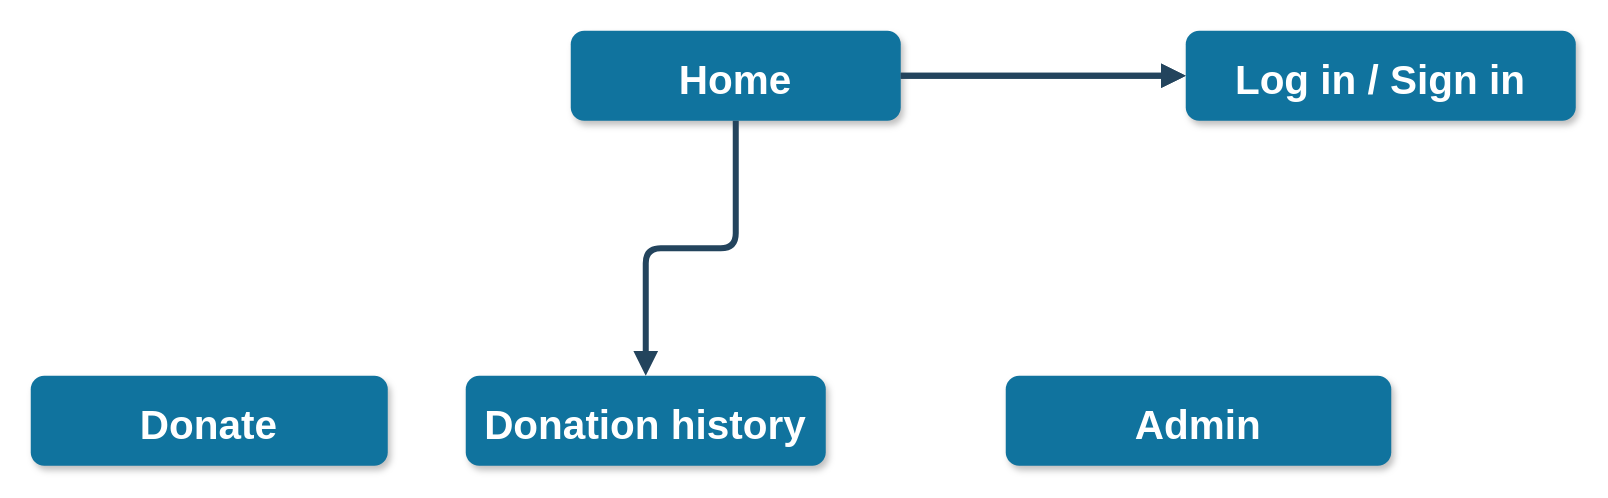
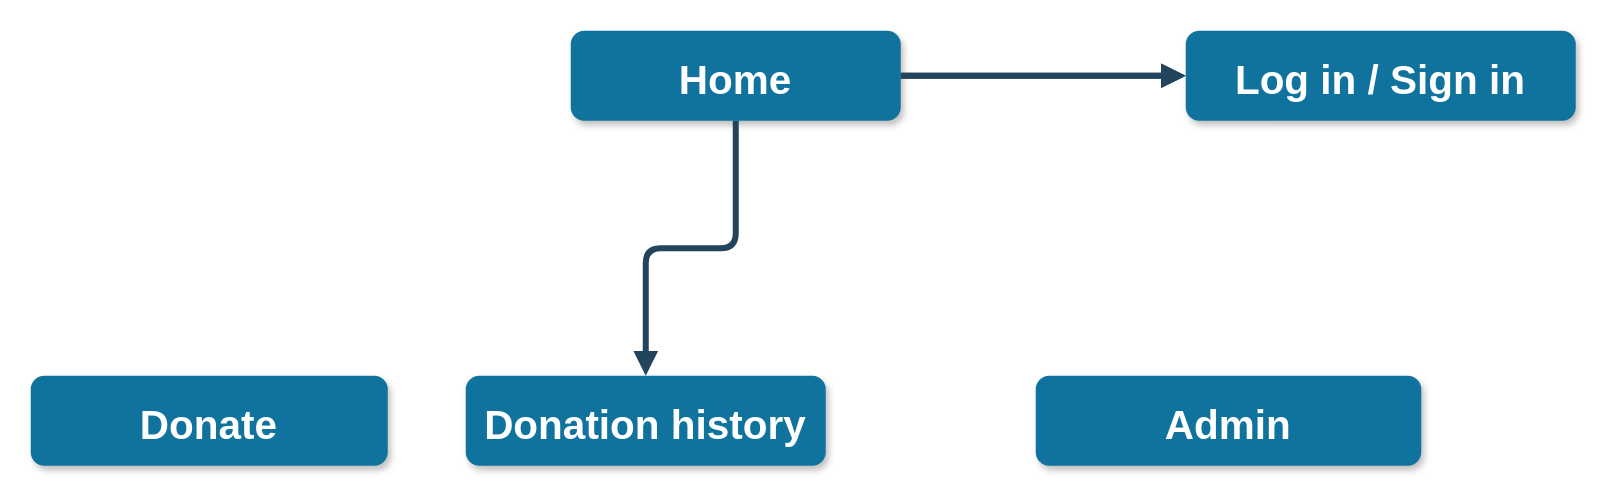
- <mxCell id="9" value="Admin" style="rounded=1;fillColor=#10739E;strokeColor=none;shadow=1;gradientColor=none;fontStyle=1;fontColor=#FFFFFF;fontSize=27;" parent="1" vertex="1"><mxGeometry x="670" y="250" width="257" height="60" as="geometry" /></mxCell>
+ <mxCell id="9" value="Admin" style="rounded=1;fillColor=#10739E;strokeColor=none;shadow=1;gradientColor=none;fontStyle=1;fontColor=#FFFFFF;fontSize=27;" parent="1" vertex="1"><mxGeometry x="690" y="250" width="257" height="60" as="geometry" /></mxCell>
